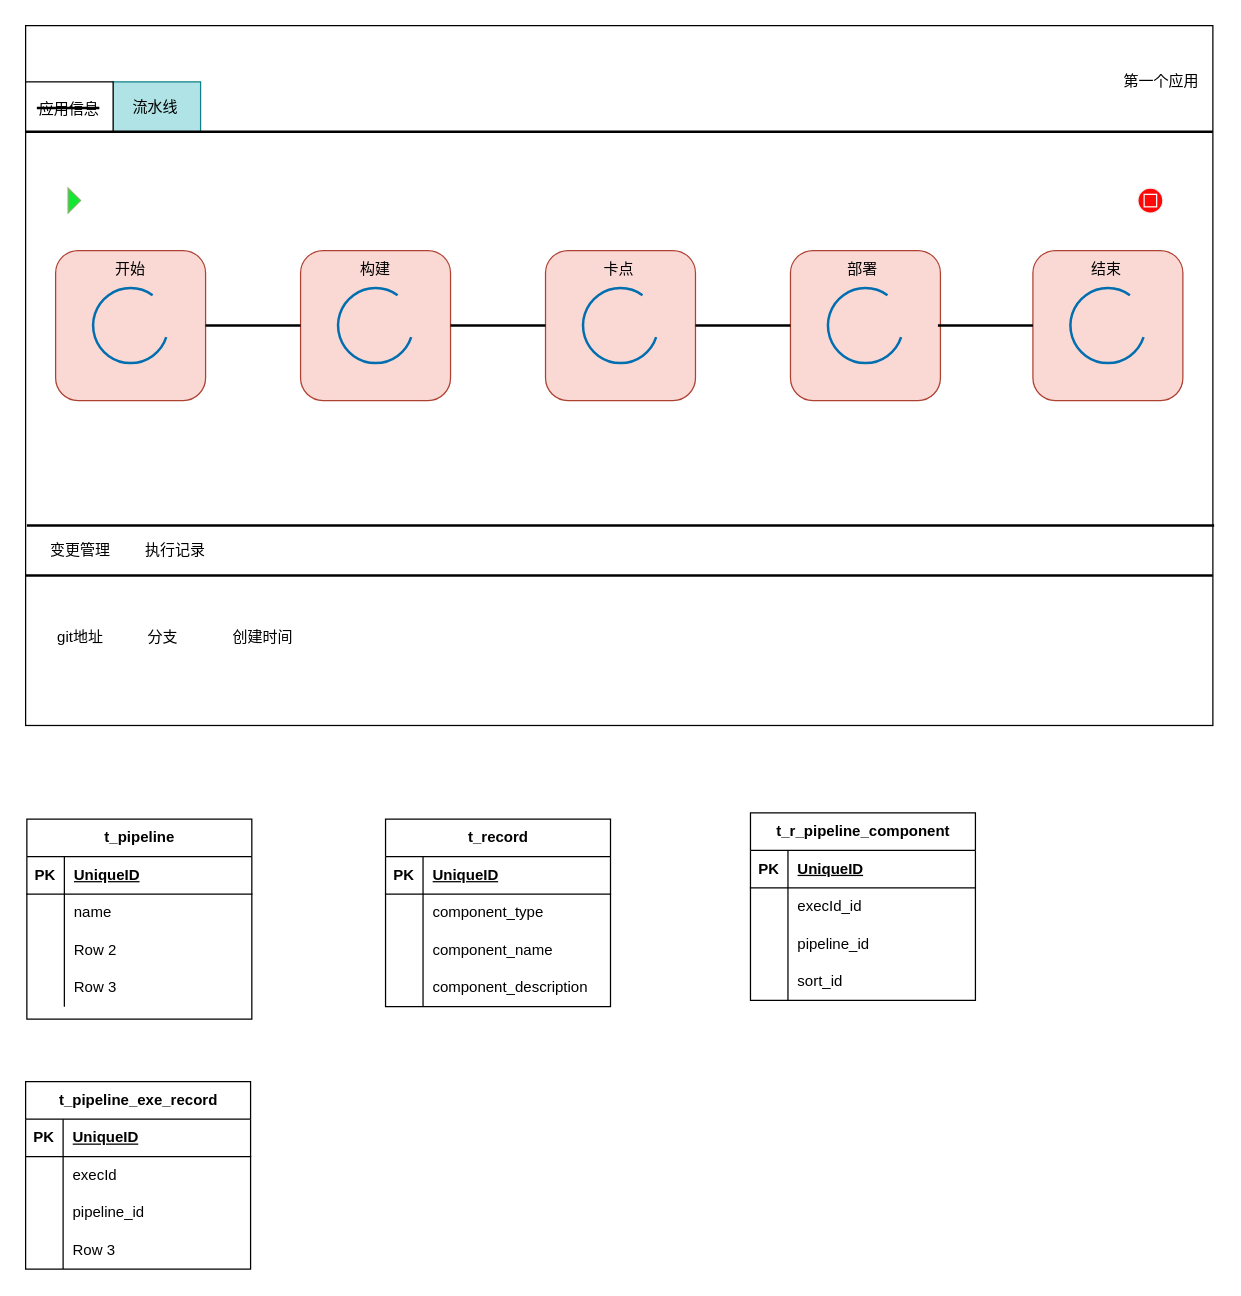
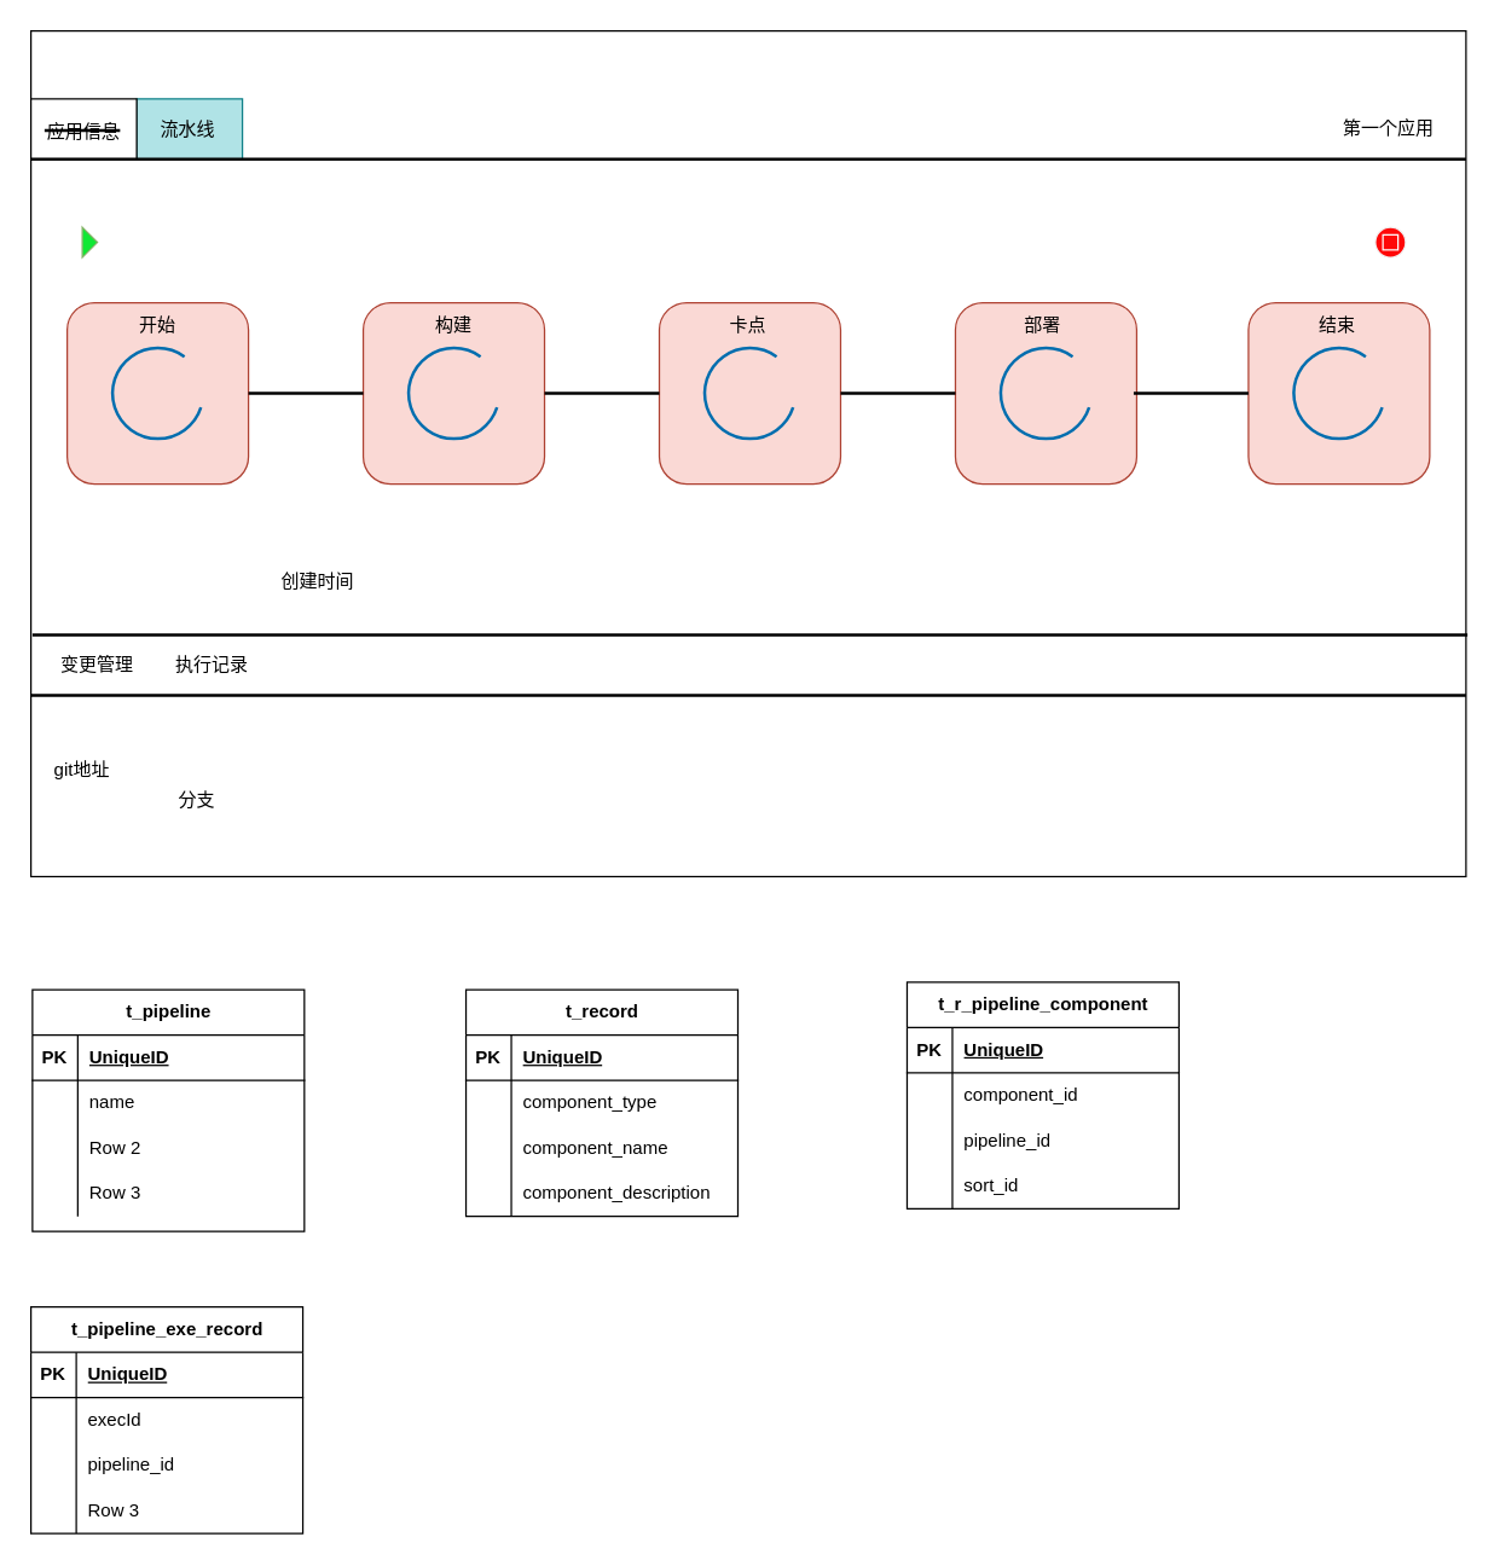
- <mxCell id="22" value="第一个应用" style="text;html=1;strokeColor=none;fillColor=none;align=center;verticalAlign=middle;whiteSpace=wrap;rounded=0;" vertex="1" parent="1"><mxGeometry x="891" y="50" width="76" height="30" as="geometry" /></mxCell>
+ <mxCell id="22" value="第一个应用" style="text;html=1;strokeColor=none;fillColor=none;align=center;verticalAlign=middle;whiteSpace=wrap;rounded=0;" vertex="1" parent="1"><mxGeometry x="881" y="70" width="76" height="30" as="geometry" /></mxCell>
- <mxCell id="32" value="git地址" style="text;html=1;strokeColor=none;fillColor=none;align=center;verticalAlign=middle;whiteSpace=wrap;rounded=0;" vertex="1" parent="1"><mxGeometry x="34" y="495" width="60" height="30" as="geometry" /></mxCell>
+ <mxCell id="32" value="git地址" style="text;html=1;strokeColor=none;fillColor=none;align=center;verticalAlign=middle;whiteSpace=wrap;rounded=0;" vertex="1" parent="1"><mxGeometry x="24" y="495" width="60" height="30" as="geometry" /></mxCell>
- <mxCell id="34" value="分支" style="text;html=1;strokeColor=none;fillColor=none;align=center;verticalAlign=middle;whiteSpace=wrap;rounded=0;" vertex="1" parent="1"><mxGeometry x="100" y="495" width="60" height="30" as="geometry" /></mxCell>
+ <mxCell id="34" value="分支" style="text;html=1;strokeColor=none;fillColor=none;align=center;verticalAlign=middle;whiteSpace=wrap;rounded=0;" vertex="1" parent="1"><mxGeometry x="100" y="515" width="60" height="30" as="geometry" /></mxCell>
- <mxCell id="35" value="创建时间" style="text;html=1;strokeColor=none;fillColor=none;align=center;verticalAlign=middle;whiteSpace=wrap;rounded=0;" vertex="1" parent="1"><mxGeometry x="180" y="495" width="60" height="30" as="geometry" /></mxCell>
+ <mxCell id="35" value="创建时间" style="text;html=1;strokeColor=none;fillColor=none;align=center;verticalAlign=middle;whiteSpace=wrap;rounded=0;" vertex="1" parent="1"><mxGeometry x="180" y="370" width="60" height="30" as="geometry" /></mxCell>
- <mxCell id="71" value="execId_id" style="shape=partialRectangle;connectable=0;fillColor=none;top=0;left=0;bottom=0;right=0;align=left;spacingLeft=6;overflow=hidden;whiteSpace=wrap;html=1;" vertex="1" parent="69"><mxGeometry x="30" width="150" height="30" as="geometry"><mxRectangle width="150" height="30" as="alternateBounds" /></mxGeometry></mxCell>
+ <mxCell id="71" value="component_id" style="shape=partialRectangle;connectable=0;fillColor=none;top=0;left=0;bottom=0;right=0;align=left;spacingLeft=6;overflow=hidden;whiteSpace=wrap;html=1;" vertex="1" parent="69"><mxGeometry x="30" width="150" height="30" as="geometry"><mxRectangle width="150" height="30" as="alternateBounds" /></mxGeometry></mxCell>
